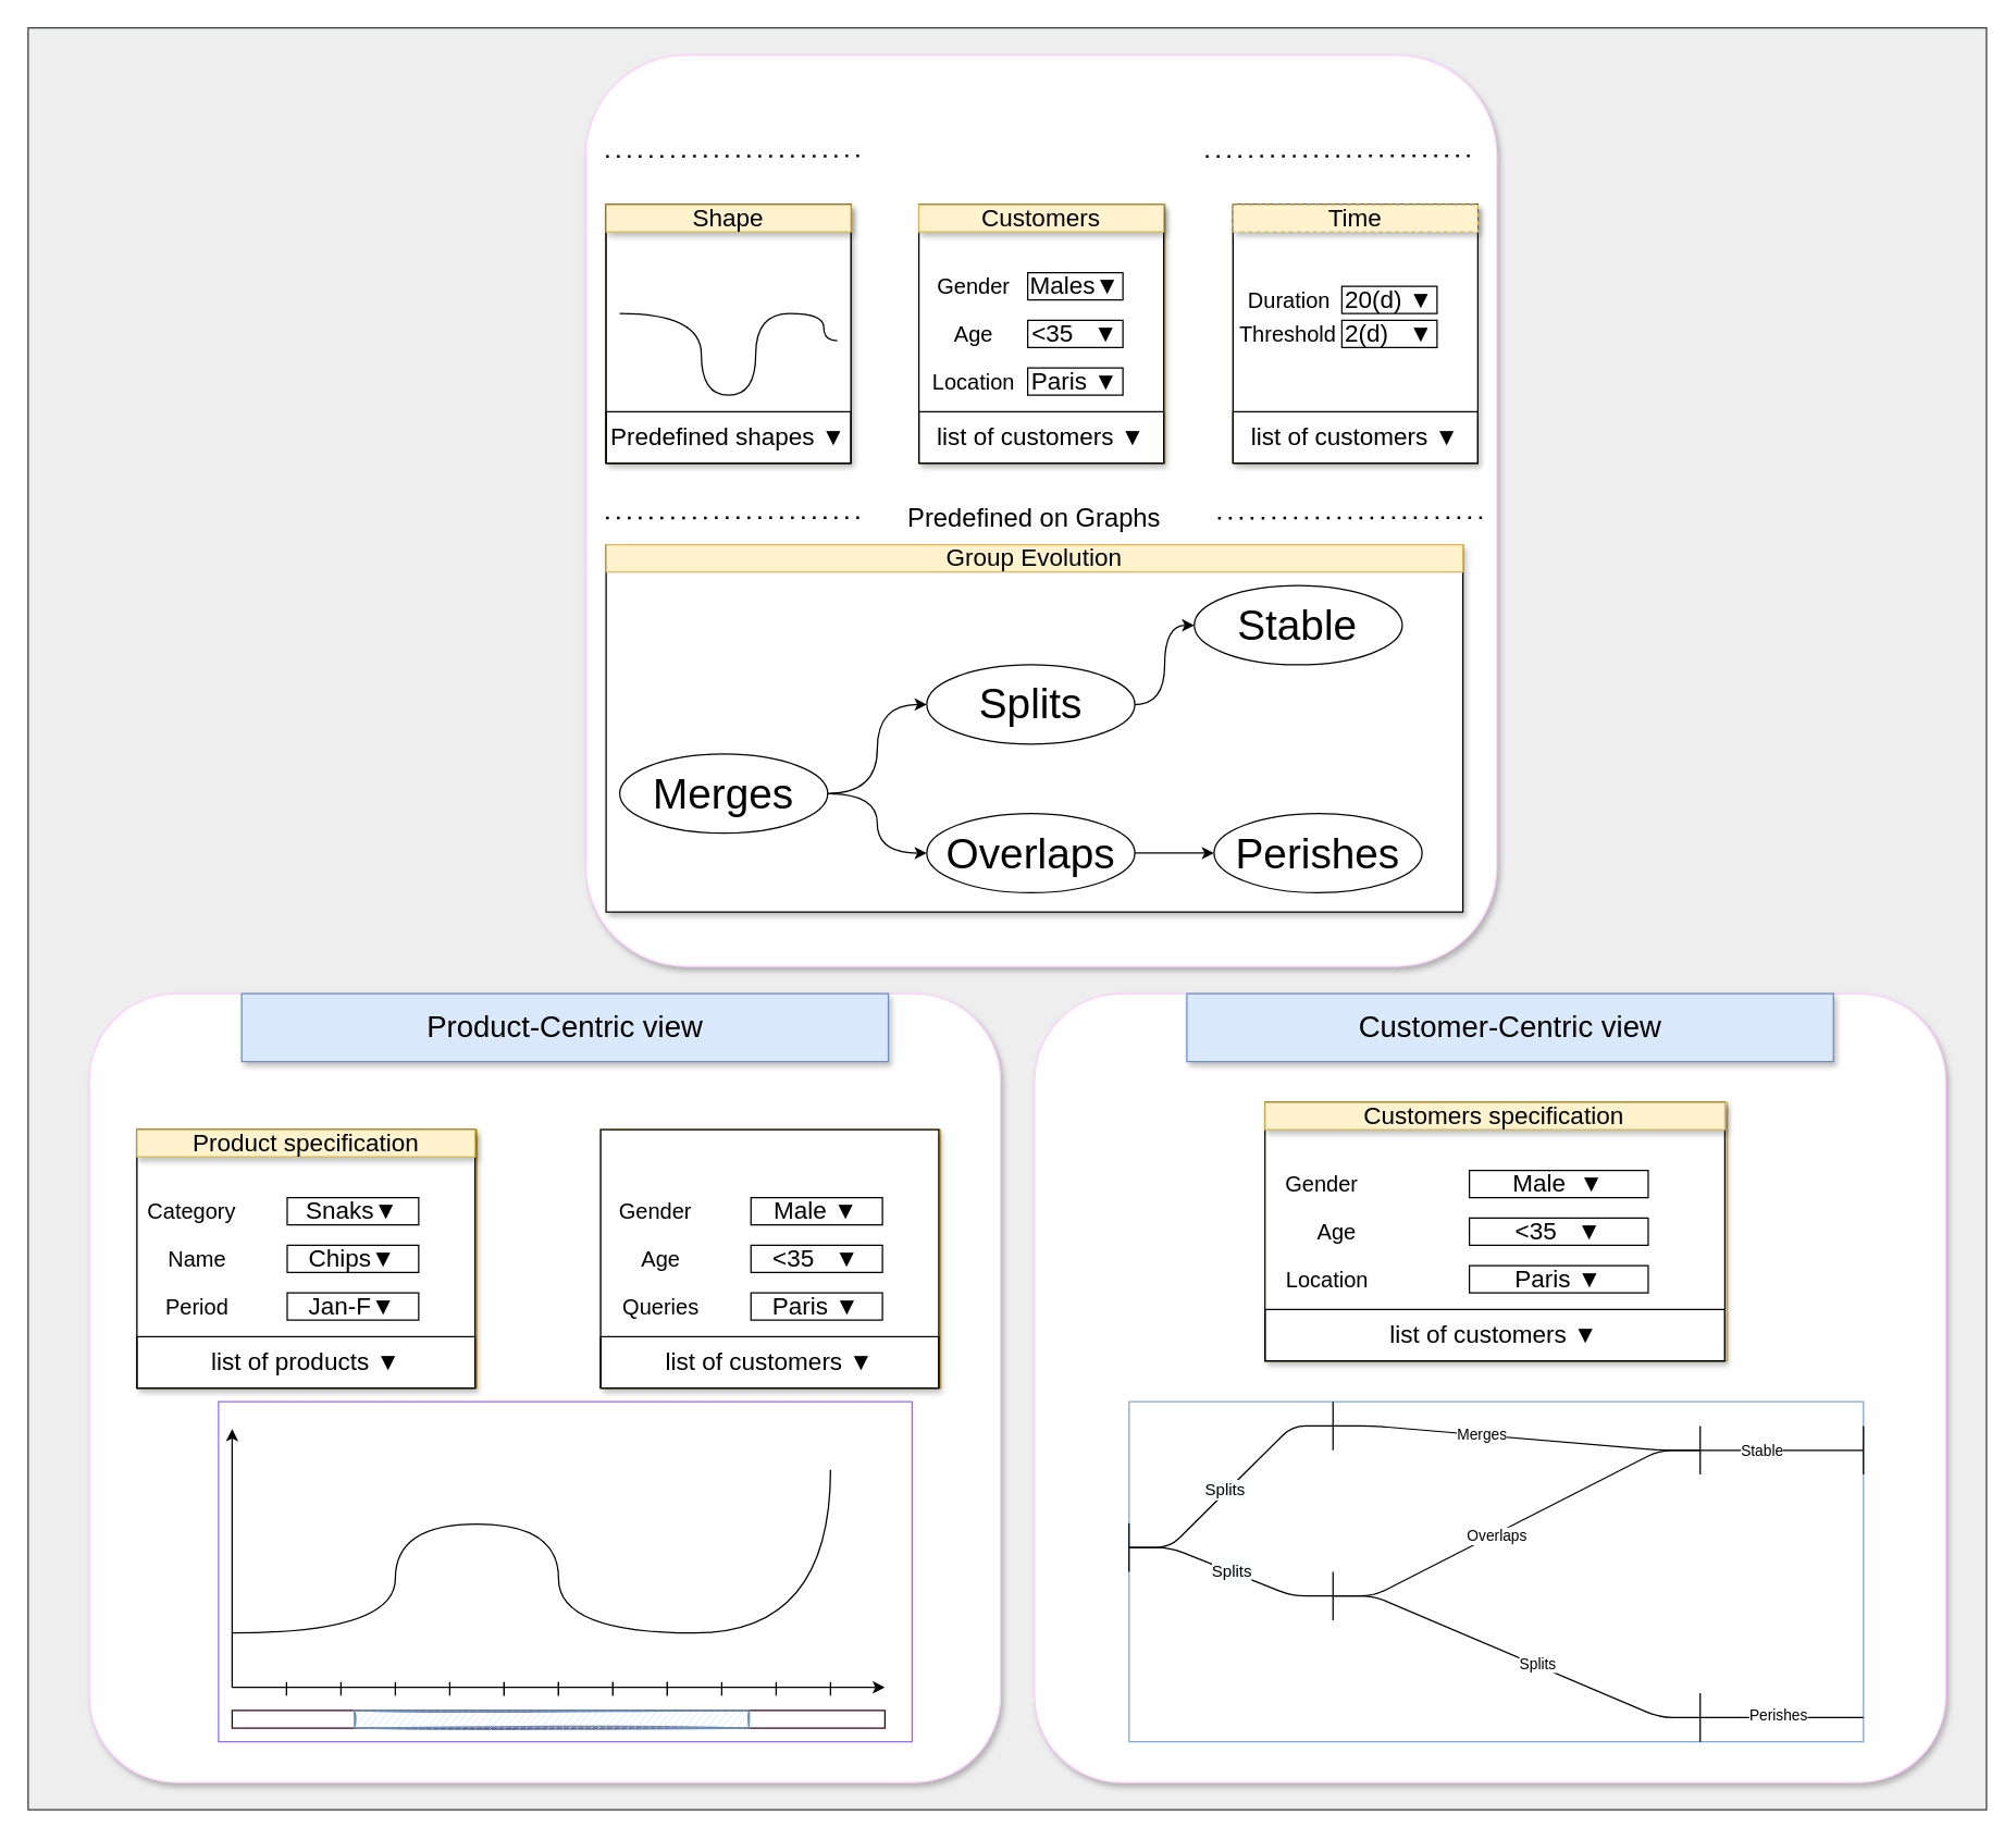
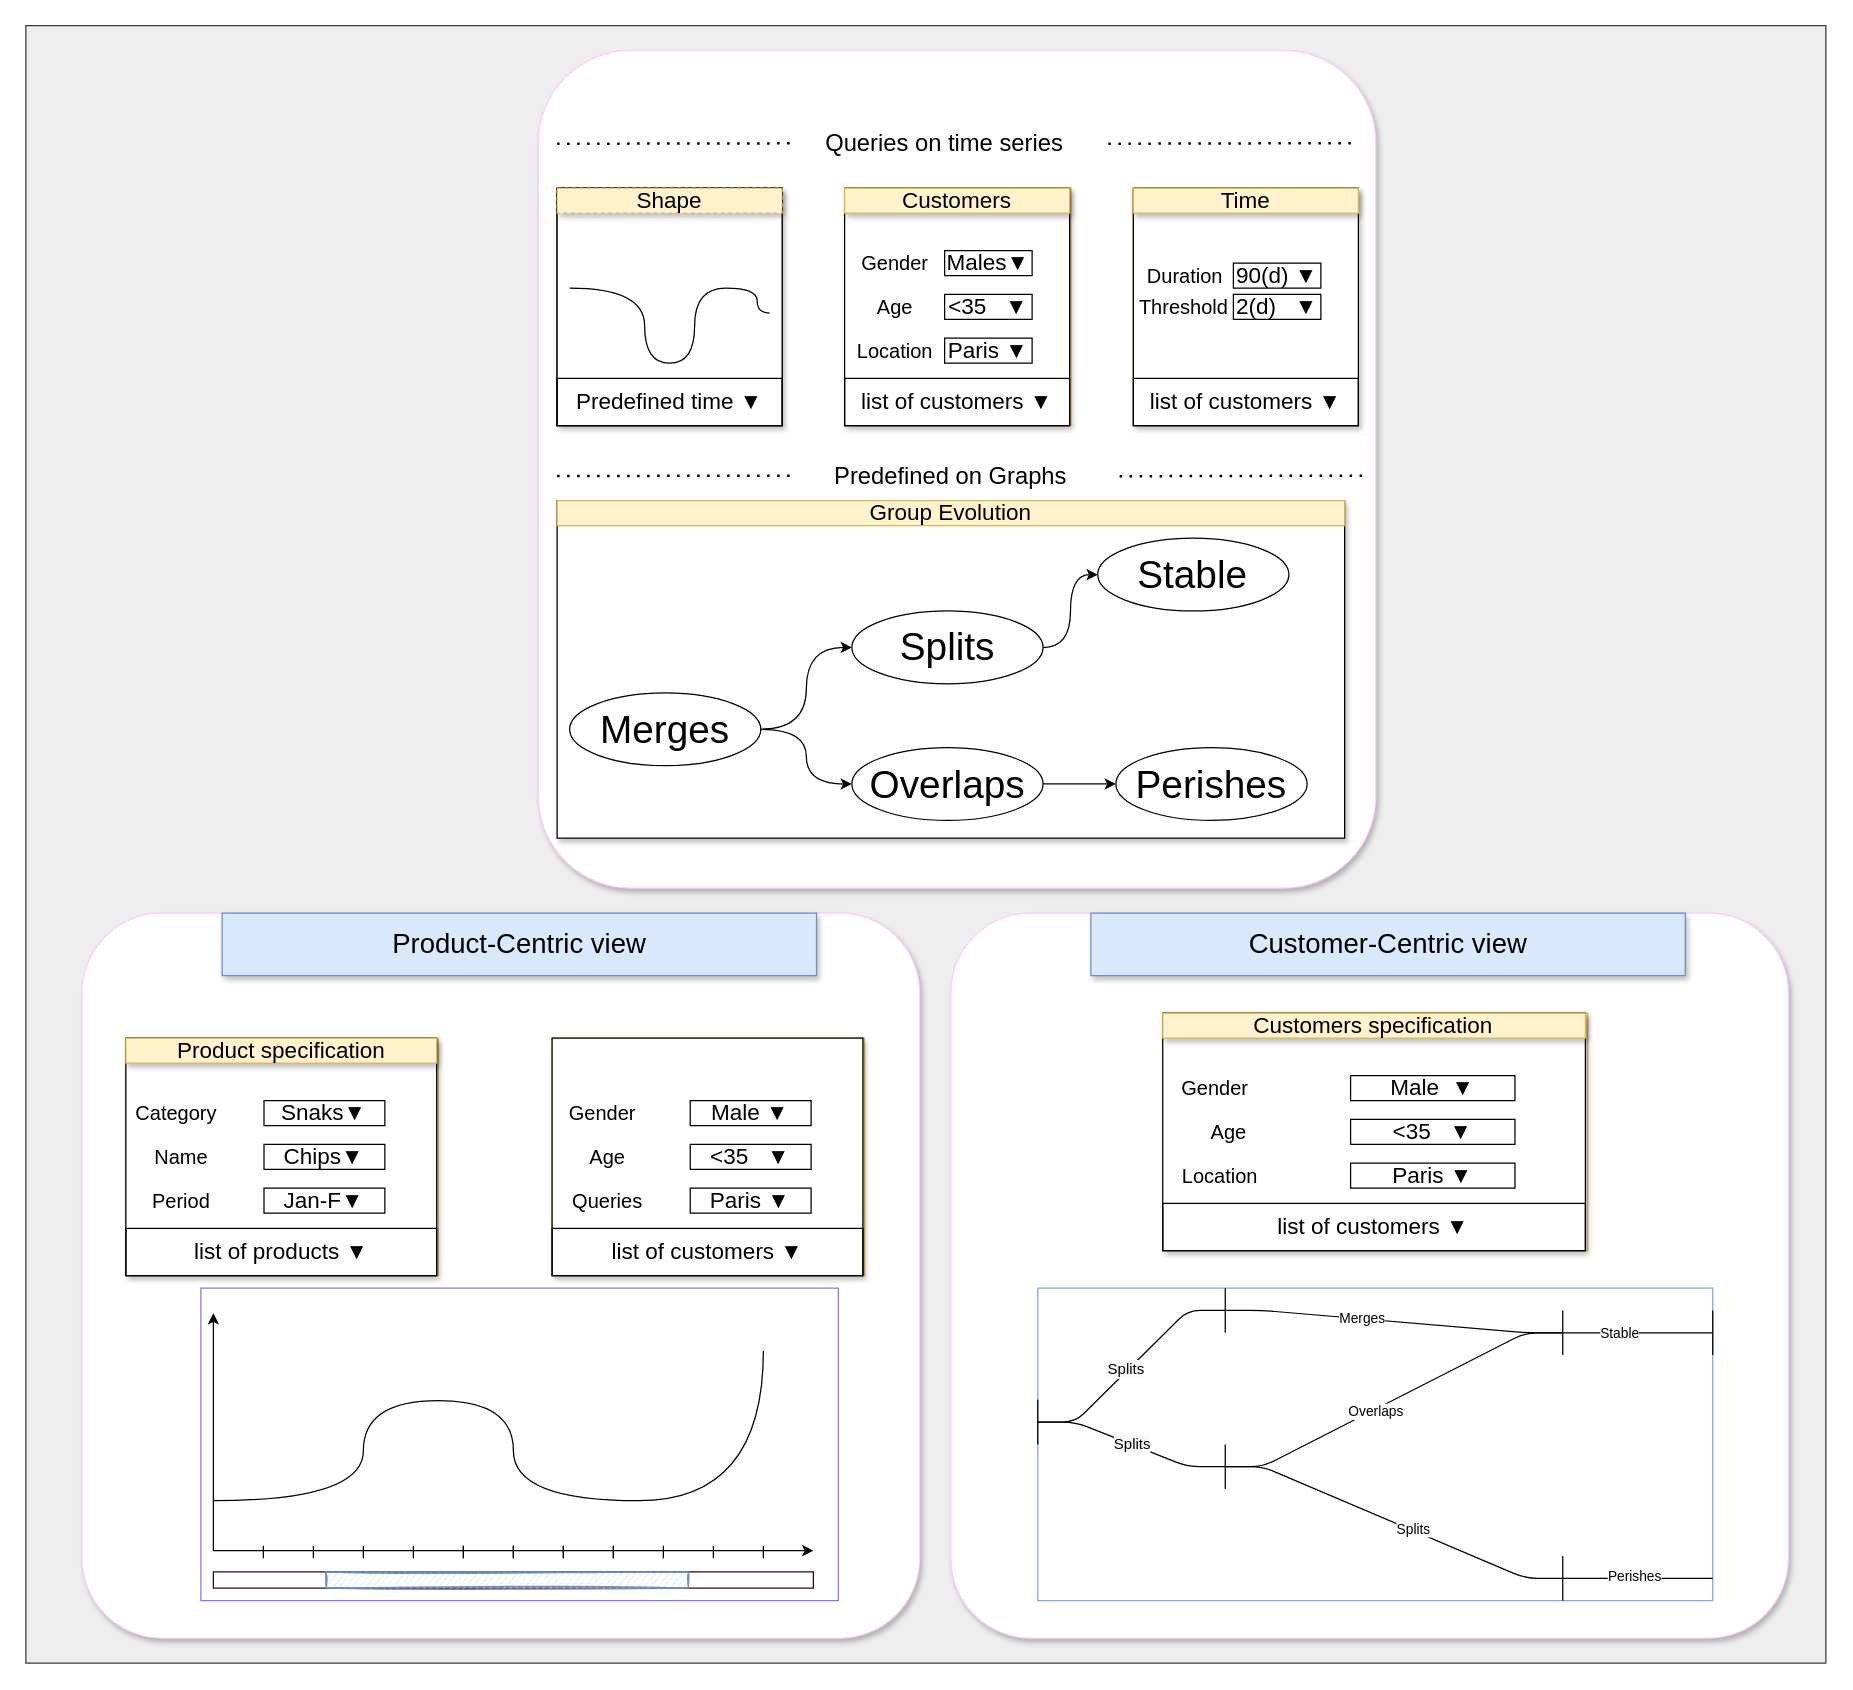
+ <mxCell id="146" value="&lt;font style=&quot;font-size: 19px&quot;&gt;Queries on time series&lt;/font&gt;" style="whiteSpace=wrap;html=1;shadow=1;strokeColor=none;fillColor=none;container=1;" parent="145" vertex="1"><mxGeometry x="70" width="480" height="50" as="geometry" /></mxCell>
- <mxCell id="117" value="&lt;font style=&quot;font-size: 18px&quot;&gt;Shape&lt;/font&gt;" style="whiteSpace=wrap;html=1;shadow=1;fillColor=#fff2cc;strokeColor=#d6b656;" parent="115" vertex="1"><mxGeometry width="180" height="20" as="geometry" /></mxCell>
+ <mxCell id="117" value="&lt;font style=&quot;font-size: 18px&quot;&gt;Shape&lt;/font&gt;" style="whiteSpace=wrap;html=1;shadow=1;fillColor=#fff2cc;strokeColor=#d6b656;dashed=1;" parent="115" vertex="1"><mxGeometry width="180" height="20" as="geometry" /></mxCell>
- <mxCell id="137" value="&lt;font style=&quot;font-size: 18px&quot;&gt;Time&lt;/font&gt;" style="whiteSpace=wrap;html=1;shadow=1;fillColor=#fff2cc;strokeColor=#d6b656;dashed=1;" parent="135" vertex="1"><mxGeometry width="180" height="20" as="geometry" /></mxCell>
+ <mxCell id="137" value="&lt;font style=&quot;font-size: 18px&quot;&gt;Time&lt;/font&gt;" style="whiteSpace=wrap;html=1;shadow=1;fillColor=#fff2cc;strokeColor=#d6b656;" parent="135" vertex="1"><mxGeometry width="180" height="20" as="geometry" /></mxCell>
- <mxCell id="144" value="&lt;span style=&quot;font-size: 18px&quot;&gt;20(d) ▼&lt;/span&gt;" style="whiteSpace=wrap;html=1;rounded=0;shadow=0;glass=0;sketch=0;strokeColor=#000000;fillColor=none;" parent="142" vertex="1"><mxGeometry x="79" width="70" height="20" as="geometry" /></mxCell>
+ <mxCell id="144" value="&lt;span style=&quot;font-size: 18px&quot;&gt;90(d) ▼&lt;/span&gt;" style="whiteSpace=wrap;html=1;rounded=0;shadow=0;glass=0;sketch=0;strokeColor=#000000;fillColor=none;" parent="142" vertex="1"><mxGeometry x="79" width="70" height="20" as="geometry" /></mxCell>
- <mxCell id="118" value="&lt;font style=&quot;font-size: 18px&quot;&gt;Predefined shapes&amp;nbsp;▼&lt;/font&gt;" style="whiteSpace=wrap;html=1;shadow=0;fillColor=none;" parent="115" vertex="1"><mxGeometry y="152.22" width="180" height="37.78" as="geometry" /></mxCell>
+ <mxCell id="118" value="&lt;font style=&quot;font-size: 18px&quot;&gt;Predefined time&amp;nbsp;▼&lt;/font&gt;" style="whiteSpace=wrap;html=1;shadow=0;fillColor=none;" parent="115" vertex="1"><mxGeometry y="152.22" width="180" height="37.78" as="geometry" /></mxCell>
